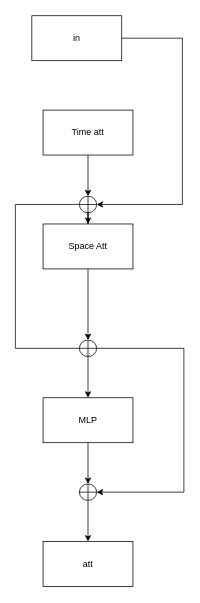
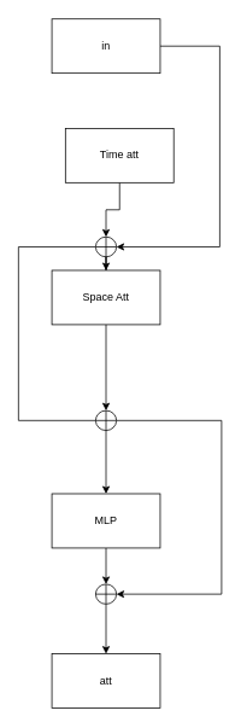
- <mxCell id="3" value="in" style="rounded=0;whiteSpace=wrap;html=1;" vertex="1" parent="1"><mxGeometry x="42" y="20" width="120" height="60" as="geometry" /></mxCell>
+ <mxCell id="3" value="in" style="rounded=0;whiteSpace=wrap;html=1;" vertex="1" parent="1"><mxGeometry x="57" y="20" width="120" height="60" as="geometry" /></mxCell>
- <mxCell id="5" value="Time att" style="rounded=0;whiteSpace=wrap;html=1;" vertex="1" parent="1"><mxGeometry x="57" y="146" width="120" height="60" as="geometry" /></mxCell>
+ <mxCell id="5" value="Time att" style="rounded=0;whiteSpace=wrap;html=1;" vertex="1" parent="1"><mxGeometry x="72" y="141" width="120" height="60" as="geometry" /></mxCell>
- <mxCell id="15" value="MLP" style="rounded=0;whiteSpace=wrap;html=1;" vertex="1" parent="1"><mxGeometry x="57" y="530" width="120" height="60" as="geometry" /></mxCell>
+ <mxCell id="15" value="MLP" style="rounded=0;whiteSpace=wrap;html=1;" vertex="1" parent="1"><mxGeometry x="57" y="545" width="120" height="60" as="geometry" /></mxCell>
